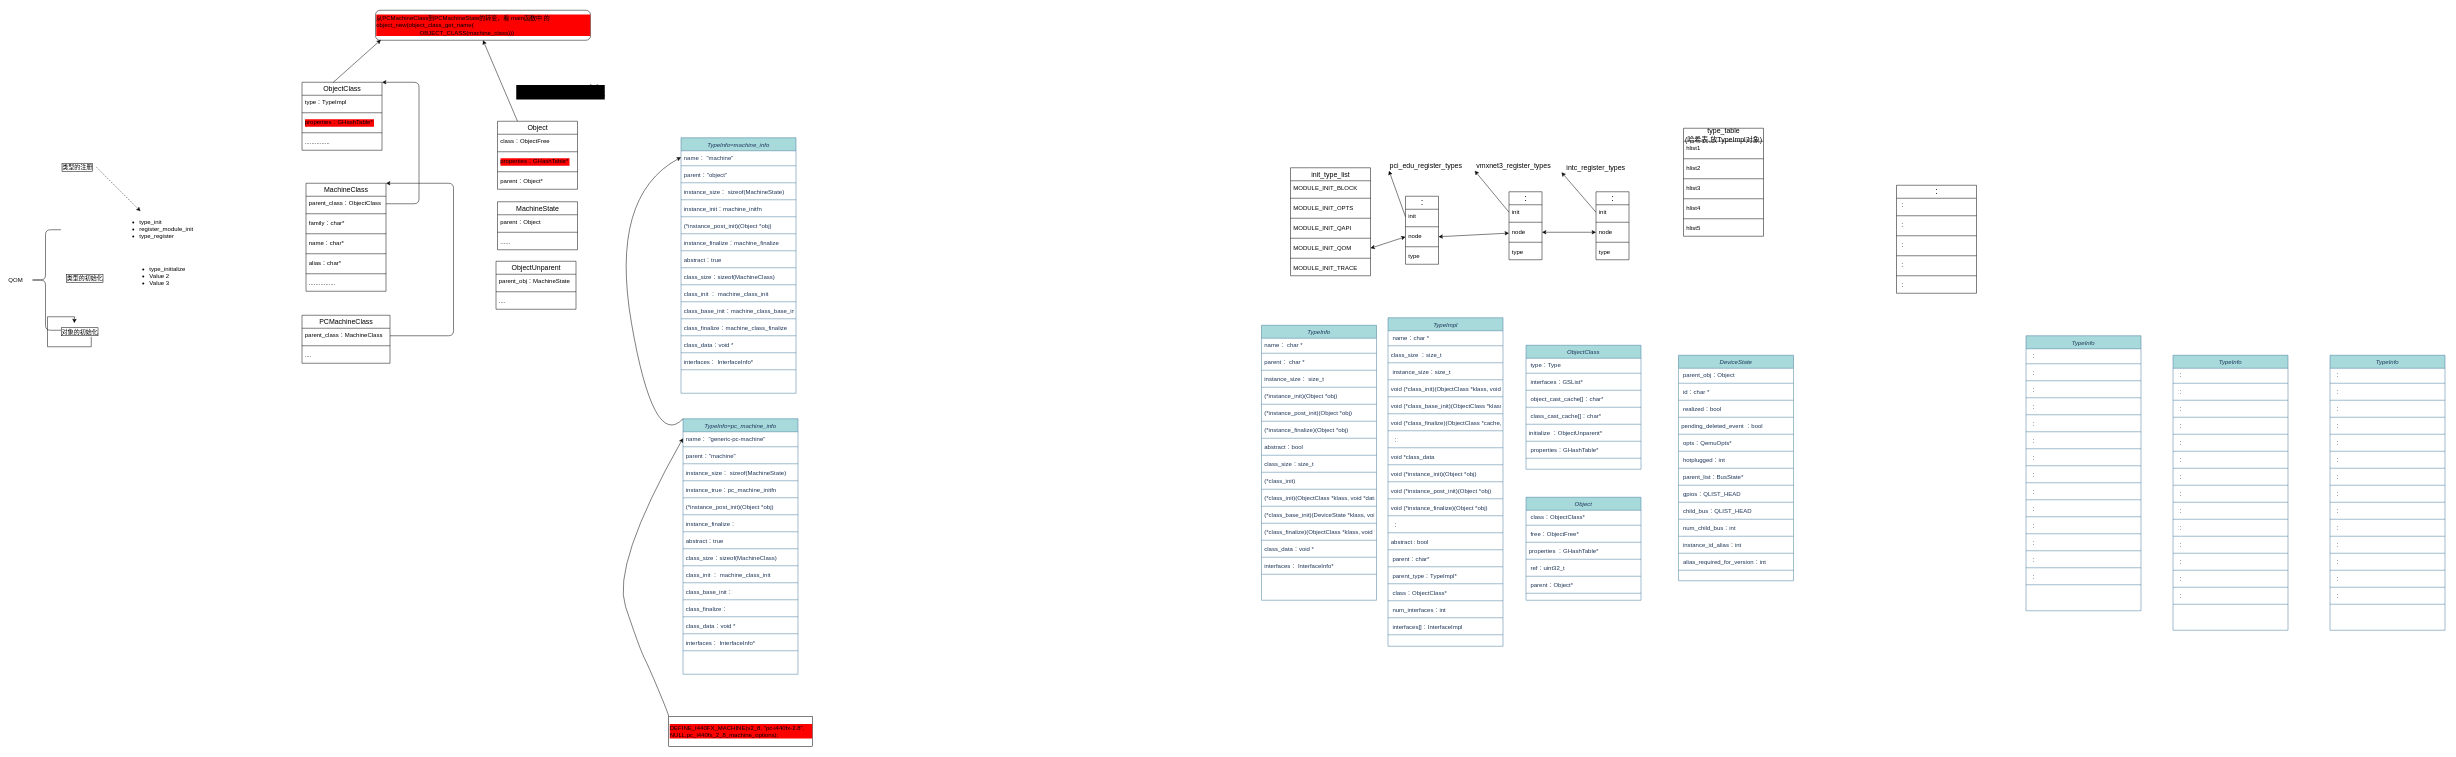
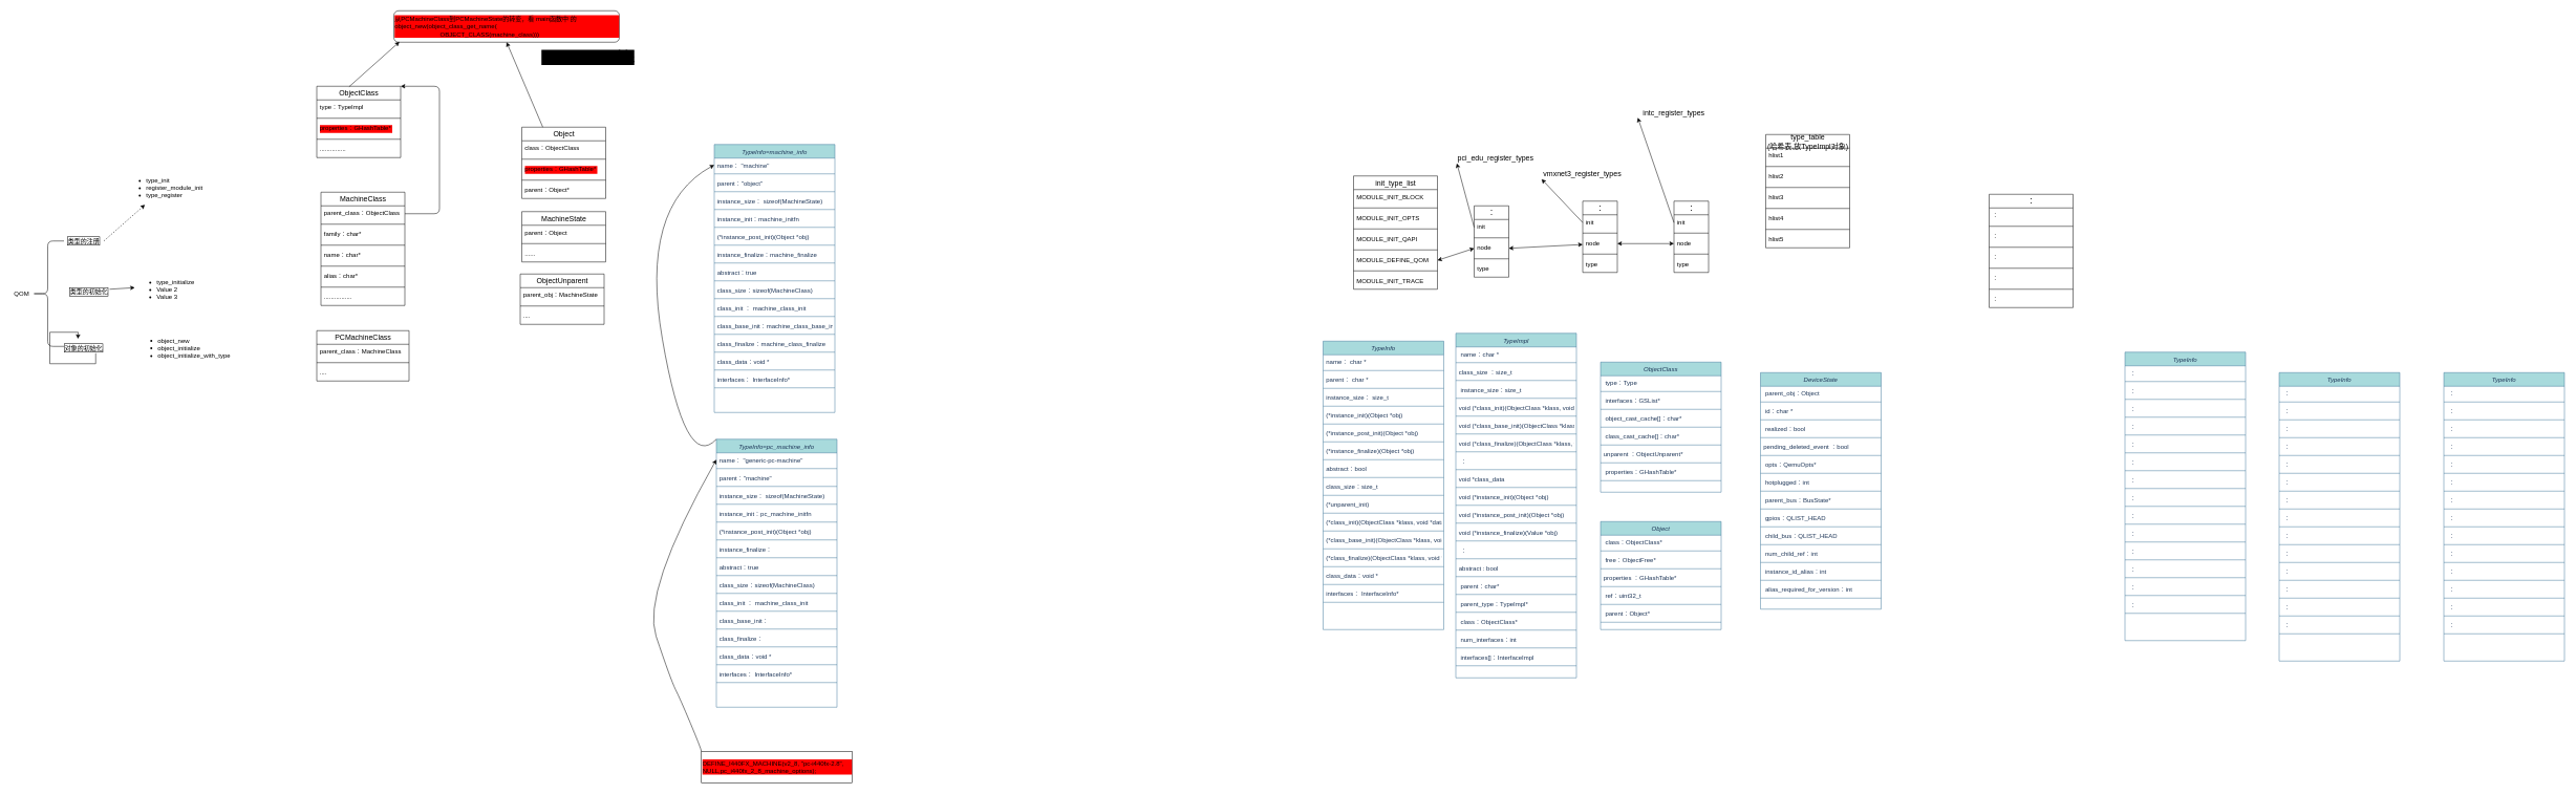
- <mxCell id="308" value="PCMachine对象" style="text;strokeColor=none;fillColor=none;html=1;fontSize=24;fontStyle=1;verticalAlign=middle;align=center;labelBackgroundColor=#000000;" vertex="1" parent="1"><mxGeometry x="1034" y="164" width="171" height="40" as="geometry" /></mxCell>
+ <mxCell id="308" value="PCMachine对象" style="text;strokeColor=none;fillColor=none;html=1;fontSize=24;fontStyle=1;verticalAlign=middle;align=center;labelBackgroundColor=#000000;" vertex="1" parent="1"><mxGeometry x="1034" y="89" width="171" height="40" as="geometry" /></mxCell>
- <mxCell id="295" value="class：ObjectFree" style="text;strokeColor=none;fillColor=none;spacingLeft=4;spacingRight=4;overflow=hidden;rotatable=0;points=[[0,0.5],[1,0.5]];portConstraint=eastwest;fontSize=12;fontColor=#000000;shadow=0;sketch=0;glass=0;rounded=0;" vertex="1" parent="294"><mxGeometry y="26" width="160" height="30" as="geometry" /></mxCell>
+ <mxCell id="295" value="class：ObjectClass" style="text;strokeColor=none;fillColor=none;spacingLeft=4;spacingRight=4;overflow=hidden;rotatable=0;points=[[0,0.5],[1,0.5]];portConstraint=eastwest;fontSize=12;fontColor=#000000;shadow=0;sketch=0;glass=0;rounded=0;" vertex="1" parent="294"><mxGeometry y="26" width="160" height="30" as="geometry" /></mxCell>
- <mxCell id="255" value="pci_edu_register_types" style="text;html=1;strokeColor=none;fillColor=none;align=center;verticalAlign=middle;whiteSpace=wrap;rounded=0;startSize=26;fontSize=14;fontColor=#000000;" parent="1" vertex="1"><mxGeometry x="2777" y="321" width="148" height="20" as="geometry" /></mxCell>
+ <mxCell id="255" value="pci_edu_register_types" style="text;html=1;strokeColor=none;fillColor=none;align=center;verticalAlign=middle;whiteSpace=wrap;rounded=0;startSize=26;fontSize=14;fontColor=#000000;" parent="1" vertex="1"><mxGeometry x="2777" y="291" width="148" height="20" as="geometry" /></mxCell>
- <mxCell id="256" value="vmxnet3_register_types" style="text;html=1;strokeColor=none;fillColor=none;align=center;verticalAlign=middle;whiteSpace=wrap;rounded=0;startSize=26;fontSize=14;fontColor=#000000;" parent="1" vertex="1"><mxGeometry x="2948.5" y="321" width="155" height="20" as="geometry" /></mxCell>
+ <mxCell id="256" value="vmxnet3_register_types" style="text;html=1;strokeColor=none;fillColor=none;align=center;verticalAlign=middle;whiteSpace=wrap;rounded=0;startSize=26;fontSize=14;fontColor=#000000;" parent="1" vertex="1"><mxGeometry x="2938.5" y="321" width="155" height="20" as="geometry" /></mxCell>
- <mxCell id="261" value="类型的注册" style="text;html=1;strokeColor=none;fillColor=none;align=center;verticalAlign=middle;whiteSpace=wrap;rounded=0;fontColor=#000000;labelBorderColor=#000000;" vertex="1" parent="1"><mxGeometry x="116" y="324" width="76" height="20" as="geometry" /></mxCell>
+ <mxCell id="261" value="类型的注册" style="text;html=1;strokeColor=none;fillColor=none;align=center;verticalAlign=middle;whiteSpace=wrap;rounded=0;fontColor=#000000;labelBorderColor=#000000;" vertex="1" parent="1"><mxGeometry x="121" y="449" width="76" height="20" as="geometry" /></mxCell>
- <mxCell id="259" value="intc_register_types" style="text;html=1;strokeColor=none;fillColor=none;align=center;verticalAlign=middle;whiteSpace=wrap;rounded=0;startSize=26;fontSize=14;fontColor=#000000;" parent="1" vertex="1"><mxGeometry x="3122" y="324" width="138" height="20" as="geometry" /></mxCell>
+ <mxCell id="259" value="intc_register_types" style="text;html=1;strokeColor=none;fillColor=none;align=center;verticalAlign=middle;whiteSpace=wrap;rounded=0;startSize=26;fontSize=14;fontColor=#000000;" parent="1" vertex="1"><mxGeometry x="3122" y="204" width="138" height="20" as="geometry" /></mxCell>
- <mxCell id="292" value="" style="edgeStyle=elbowEdgeStyle;elbow=vertical;endArrow=classic;html=1;strokeColor=#000000;fontColor=#000000;exitX=1;exitY=0.5;exitDx=0;exitDy=0;entryX=1;entryY=0;entryDx=0;entryDy=0;" edge="1" parent="1" source="273" target="276"><mxGeometry width="50" height="50" relative="1" as="geometry"><mxPoint x="650" y="823" as="sourcePoint" /><mxPoint x="944" y="597" as="targetPoint" /><Array as="points"><mxPoint x="906" y="666" /></Array></mxGeometry></mxCell>
- <mxCell id="265" value="&lt;ul&gt;&lt;li&gt;type_init&lt;/li&gt;&lt;li&gt;register_module_init&lt;/li&gt;&lt;li&gt;type_register&lt;/li&gt;&lt;/ul&gt;" style="text;strokeColor=none;fillColor=none;html=1;whiteSpace=wrap;verticalAlign=middle;overflow=hidden;fontColor=#000000;labelPosition=center;verticalLabelPosition=middle;align=left;" vertex="1" parent="1"><mxGeometry x="236" y="422" width="156" height="68" as="geometry" /></mxCell>
+ <mxCell id="265" value="&lt;ul&gt;&lt;li&gt;type_init&lt;/li&gt;&lt;li&gt;register_module_init&lt;/li&gt;&lt;li&gt;type_register&lt;/li&gt;&lt;/ul&gt;" style="text;strokeColor=none;fillColor=none;html=1;whiteSpace=wrap;verticalAlign=middle;overflow=hidden;fontColor=#000000;labelPosition=center;verticalLabelPosition=middle;align=left;" vertex="1" parent="1"><mxGeometry x="236" y="322" width="156" height="68" as="geometry" /></mxCell>
- <mxCell id="211" value="MODULE_INIT_QOM" style="text;strokeColor=none;fillColor=none;spacingLeft=4;spacingRight=4;overflow=hidden;rotatable=0;points=[[0,0.5],[1,0.5]];portConstraint=eastwest;fontSize=12;fontColor=#000000;" parent="204" vertex="1"><mxGeometry y="146" width="160" height="30" as="geometry" /></mxCell>
+ <mxCell id="211" value="MODULE_DEFINE_QOM" style="text;strokeColor=none;fillColor=none;spacingLeft=4;spacingRight=4;overflow=hidden;rotatable=0;points=[[0,0.5],[1,0.5]];portConstraint=eastwest;fontSize=12;fontColor=#000000;" parent="204" vertex="1"><mxGeometry y="146" width="160" height="30" as="geometry" /></mxCell>
+ <mxCell id="271" value="" style="endArrow=classic;html=1;strokeColor=#000000;fontColor=#000000;exitX=1;exitY=0.25;exitDx=0;exitDy=0;entryX=0;entryY=0.5;entryDx=0;entryDy=0;" edge="1" parent="1" source="262" target="266"><mxGeometry width="50" height="50" relative="1" as="geometry"><mxPoint x="175" y="644" as="sourcePoint" /><mxPoint x="225" y="594" as="targetPoint" /></mxGeometry></mxCell>
- <mxCell id="269" value="QOM" style="text;html=1;align=center;verticalAlign=middle;resizable=0;points=[];autosize=1;fontColor=#000000;" vertex="1" parent="1"><mxGeometry x="10" y="550.5" width="39" height="18" as="geometry" /></mxCell>
+ <mxCell id="269" value="QOM" style="text;html=1;align=center;verticalAlign=middle;resizable=0;points=[];autosize=1;fontColor=#000000;" vertex="1" parent="1"><mxGeometry x="20" y="550.5" width="39" height="18" as="geometry" /></mxCell>
+ <mxCell id="267" value="&lt;ul&gt;&lt;li&gt;object_new&lt;/li&gt;&lt;li&gt;object_initialize&lt;/li&gt;&lt;li&gt;object_initialize_with_type&lt;/li&gt;&lt;/ul&gt;" style="text;strokeColor=none;fillColor=none;html=1;whiteSpace=wrap;verticalAlign=middle;overflow=hidden;fontColor=#000000;" vertex="1" parent="1"><mxGeometry x="258" y="623" width="213" height="80" as="geometry" /></mxCell>
- <mxCell id="42" value="void (*class_finalize)(ObjectClass *cache, void *data);" style="text;align=left;verticalAlign=top;spacingLeft=4;spacingRight=4;overflow=hidden;rotatable=0;points=[[0,0.5],[1,0.5]];portConstraint=eastwest;rounded=0;shadow=0;html=0;fontColor=#1D3557;" parent="31" vertex="1"><mxGeometry y="196" width="230" height="26" as="geometry" /></mxCell>
+ <mxCell id="42" value="void (*class_finalize)(ObjectClass *klass, void *data);" style="text;align=left;verticalAlign=top;spacingLeft=4;spacingRight=4;overflow=hidden;rotatable=0;points=[[0,0.5],[1,0.5]];portConstraint=eastwest;rounded=0;shadow=0;html=0;fontColor=#1D3557;" parent="31" vertex="1"><mxGeometry y="196" width="230" height="26" as="geometry" /></mxCell>
- <mxCell id="77" value="initialize ：ObjectUnparent*" style="text;align=left;verticalAlign=top;spacingLeft=4;spacingRight=4;overflow=hidden;rotatable=0;points=[[0,0.5],[1,0.5]];portConstraint=eastwest;rounded=0;shadow=0;html=0;fontColor=#1D3557;" parent="68" vertex="1"><mxGeometry y="162" width="230" height="26" as="geometry" /></mxCell>
+ <mxCell id="77" value="unparent ：ObjectUnparent*" style="text;align=left;verticalAlign=top;spacingLeft=4;spacingRight=4;overflow=hidden;rotatable=0;points=[[0,0.5],[1,0.5]];portConstraint=eastwest;rounded=0;shadow=0;html=0;fontColor=#1D3557;" parent="68" vertex="1"><mxGeometry y="162" width="230" height="26" as="geometry" /></mxCell>
- <mxCell id="105" value=" parent_list：BusState*" style="text;align=left;verticalAlign=top;spacingLeft=4;spacingRight=4;overflow=hidden;rotatable=0;points=[[0,0.5],[1,0.5]];portConstraint=eastwest;rounded=0;shadow=0;html=0;fontColor=#1D3557;" parent="92" vertex="1"><mxGeometry y="230" width="230" height="26" as="geometry" /></mxCell>
+ <mxCell id="105" value=" parent_bus：BusState*" style="text;align=left;verticalAlign=top;spacingLeft=4;spacingRight=4;overflow=hidden;rotatable=0;points=[[0,0.5],[1,0.5]];portConstraint=eastwest;rounded=0;shadow=0;html=0;fontColor=#1D3557;" parent="92" vertex="1"><mxGeometry y="230" width="230" height="26" as="geometry" /></mxCell>
- <mxCell id="19" value="(*class_init)" style="text;align=left;verticalAlign=top;spacingLeft=4;spacingRight=4;overflow=hidden;rotatable=0;points=[[0,0.5],[1,0.5]];portConstraint=eastwest;rounded=0;shadow=0;html=0;fontColor=#1D3557;" parent="2" vertex="1"><mxGeometry y="298" width="230" height="26" as="geometry" /></mxCell>
+ <mxCell id="19" value="(*unparent_init)" style="text;align=left;verticalAlign=top;spacingLeft=4;spacingRight=4;overflow=hidden;rotatable=0;points=[[0,0.5],[1,0.5]];portConstraint=eastwest;rounded=0;shadow=0;html=0;fontColor=#1D3557;" parent="2" vertex="1"><mxGeometry y="298" width="230" height="26" as="geometry" /></mxCell>
- <mxCell id="343" value="instance_true：pc_machine_initfn" style="text;align=left;verticalAlign=top;spacingLeft=4;spacingRight=4;overflow=hidden;rotatable=0;points=[[0,0.5],[1,0.5]];portConstraint=eastwest;rounded=0;shadow=0;html=0;fontColor=#1D3557;" vertex="1" parent="336"><mxGeometry y="128" width="230" height="26" as="geometry" /></mxCell>
+ <mxCell id="343" value="instance_init：pc_machine_initfn" style="text;align=left;verticalAlign=top;spacingLeft=4;spacingRight=4;overflow=hidden;rotatable=0;points=[[0,0.5],[1,0.5]];portConstraint=eastwest;rounded=0;shadow=0;html=0;fontColor=#1D3557;" vertex="1" parent="336"><mxGeometry y="128" width="230" height="26" as="geometry" /></mxCell>
- <mxCell id="52" value="void (*instance_finalize)(Object *obj)" style="text;align=left;verticalAlign=top;spacingLeft=4;spacingRight=4;overflow=hidden;rotatable=0;points=[[0,0.5],[1,0.5]];portConstraint=eastwest;rounded=0;shadow=0;html=0;fontColor=#1D3557;" parent="31" vertex="1"><mxGeometry y="366" width="230" height="26" as="geometry" /></mxCell>
+ <mxCell id="52" value="void (*instance_finalize)(Value *obj)" style="text;align=left;verticalAlign=top;spacingLeft=4;spacingRight=4;overflow=hidden;rotatable=0;points=[[0,0.5],[1,0.5]];portConstraint=eastwest;rounded=0;shadow=0;html=0;fontColor=#1D3557;" parent="31" vertex="1"><mxGeometry y="366" width="230" height="26" as="geometry" /></mxCell>
- <mxCell id="23" value="(*class_base_init)(DeviceState *klass, void *data)" style="text;align=left;verticalAlign=top;spacingLeft=4;spacingRight=4;overflow=hidden;rotatable=0;points=[[0,0.5],[1,0.5]];portConstraint=eastwest;rounded=0;shadow=0;html=0;fontColor=#1D3557;" parent="2" vertex="1"><mxGeometry y="366" width="230" height="26" as="geometry" /></mxCell>
+ <mxCell id="23" value="(*class_base_init)(ObjectClass *klass, void *data)" style="text;align=left;verticalAlign=top;spacingLeft=4;spacingRight=4;overflow=hidden;rotatable=0;points=[[0,0.5],[1,0.5]];portConstraint=eastwest;rounded=0;shadow=0;html=0;fontColor=#1D3557;" parent="2" vertex="1"><mxGeometry y="366" width="230" height="26" as="geometry" /></mxCell>
- <mxCell id="111" value=" num_child_bus：int" style="text;align=left;verticalAlign=top;spacingLeft=4;spacingRight=4;overflow=hidden;rotatable=0;points=[[0,0.5],[1,0.5]];portConstraint=eastwest;rounded=0;shadow=0;html=0;fontColor=#1D3557;" parent="92" vertex="1"><mxGeometry y="332" width="230" height="26" as="geometry" /></mxCell>
+ <mxCell id="111" value=" num_child_ref：int" style="text;align=left;verticalAlign=top;spacingLeft=4;spacingRight=4;overflow=hidden;rotatable=0;points=[[0,0.5],[1,0.5]];portConstraint=eastwest;rounded=0;shadow=0;html=0;fontColor=#1D3557;" parent="92" vertex="1"><mxGeometry y="332" width="230" height="26" as="geometry" /></mxCell>
